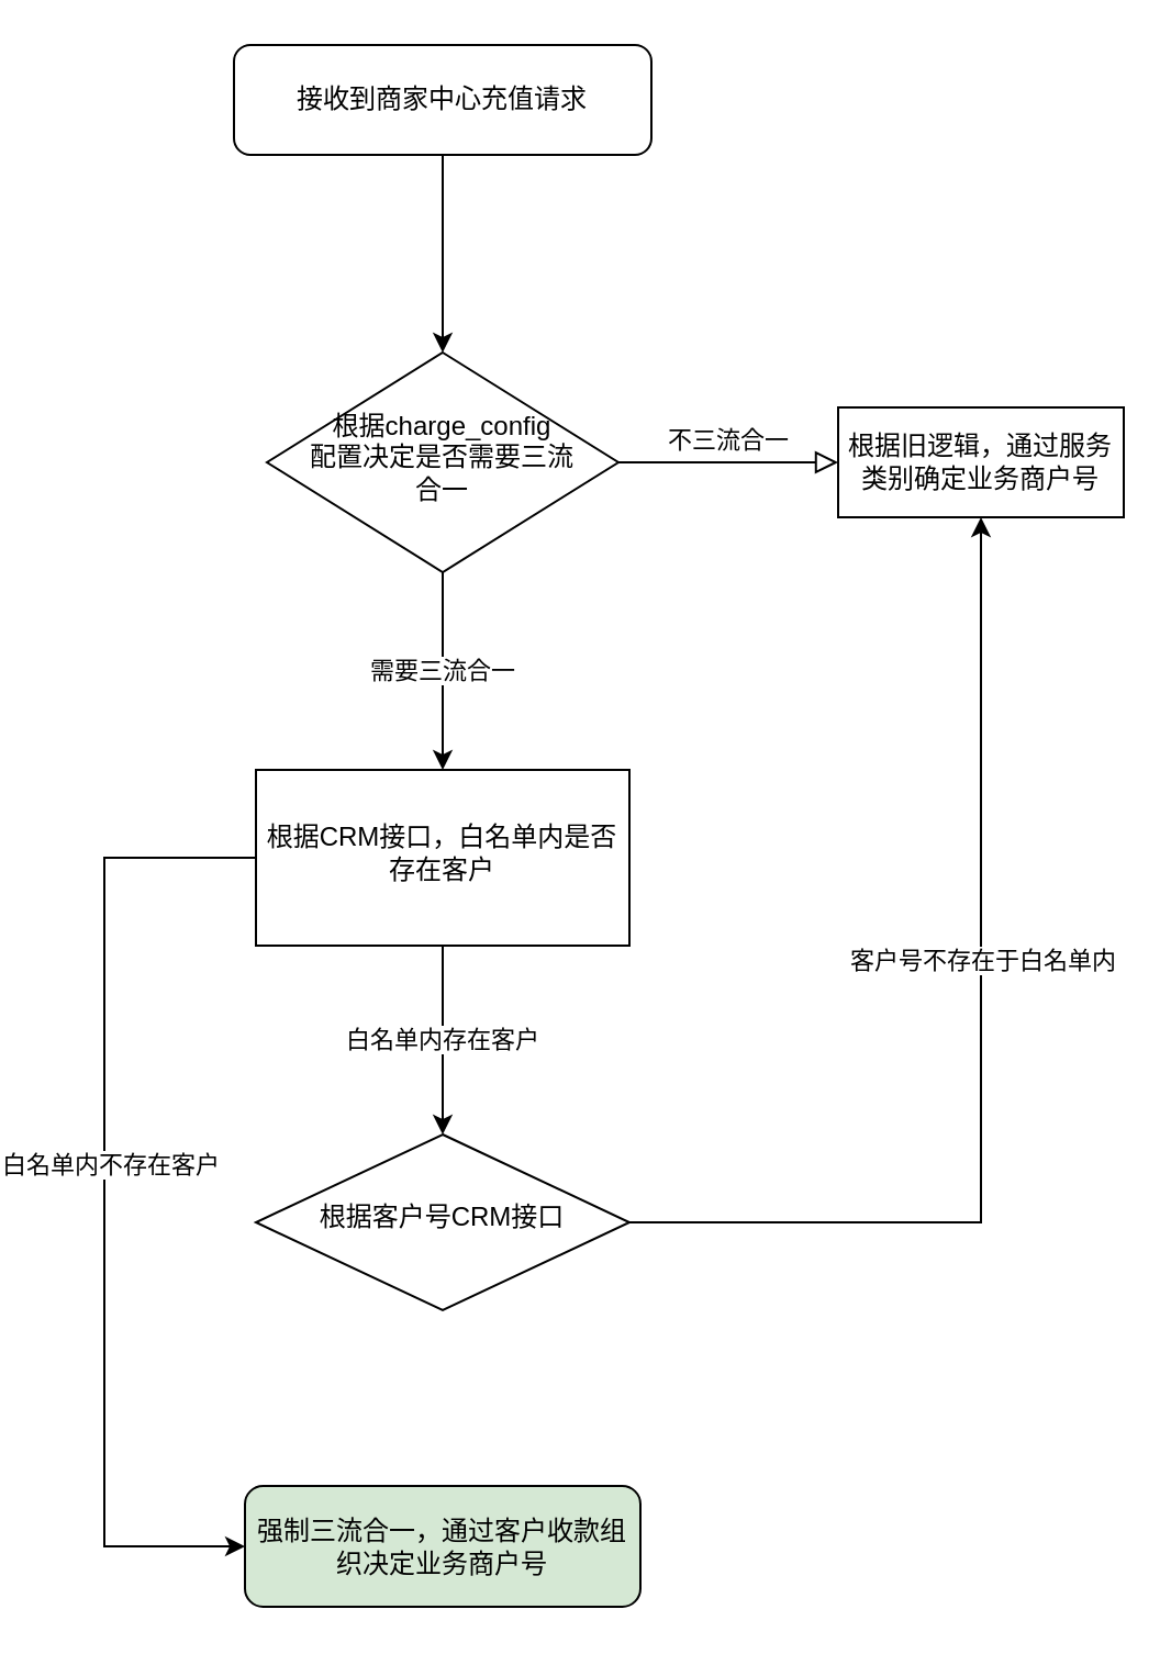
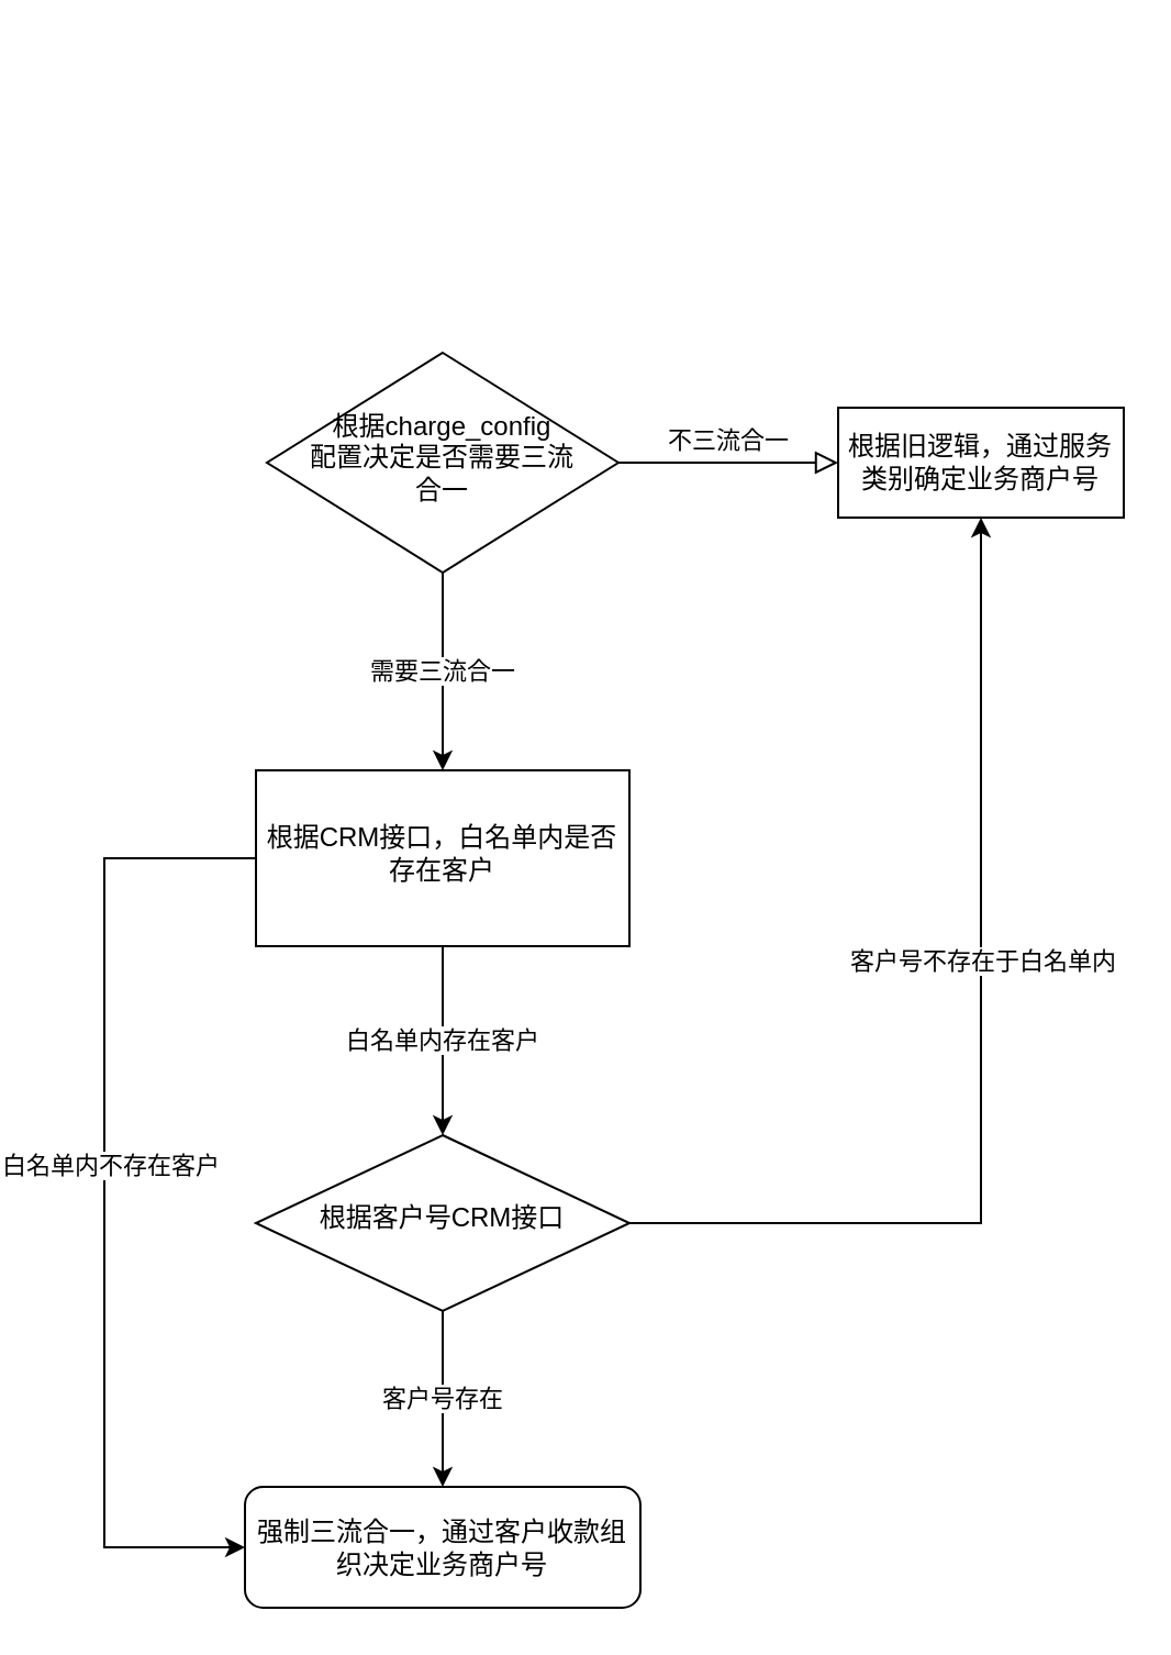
- <mxCell id="3" value="接收到商家中心充值请求" style="rounded=1;whiteSpace=wrap;html=1;fontSize=12;glass=0;strokeWidth=1;shadow=0;" parent="1" vertex="1"><mxGeometry x="79" y="20" width="190" height="50" as="geometry" /></mxCell>
- <mxCell id="2" style="edgeStyle=orthogonalEdgeStyle;rounded=0;orthogonalLoop=1;jettySize=auto;html=1;" parent="1" source="3" target="6" edge="1"><mxGeometry relative="1" as="geometry" /></mxCell>
+ <mxCell id="13" value="客户号存在" style="edgeStyle=orthogonalEdgeStyle;rounded=0;orthogonalLoop=1;jettySize=auto;html=1;" edge="1" parent="1" source="16" target="12"><mxGeometry relative="1" as="geometry" /></mxCell>
- <mxCell id="12" value="强制三流合一，通过客户收款组织决定业务商户号" style="rounded=1;whiteSpace=wrap;html=1;fontSize=12;glass=0;strokeWidth=1;shadow=0;fillColor=#d5e8d4;" parent="1" vertex="1"><mxGeometry x="84" y="676" width="180" height="55" as="geometry" /></mxCell>
+ <mxCell id="12" value="强制三流合一，通过客户收款组织决定业务商户号" style="rounded=1;whiteSpace=wrap;html=1;fontSize=12;glass=0;strokeWidth=1;shadow=0;" parent="1" vertex="1"><mxGeometry x="84" y="676" width="180" height="55" as="geometry" /></mxCell>
